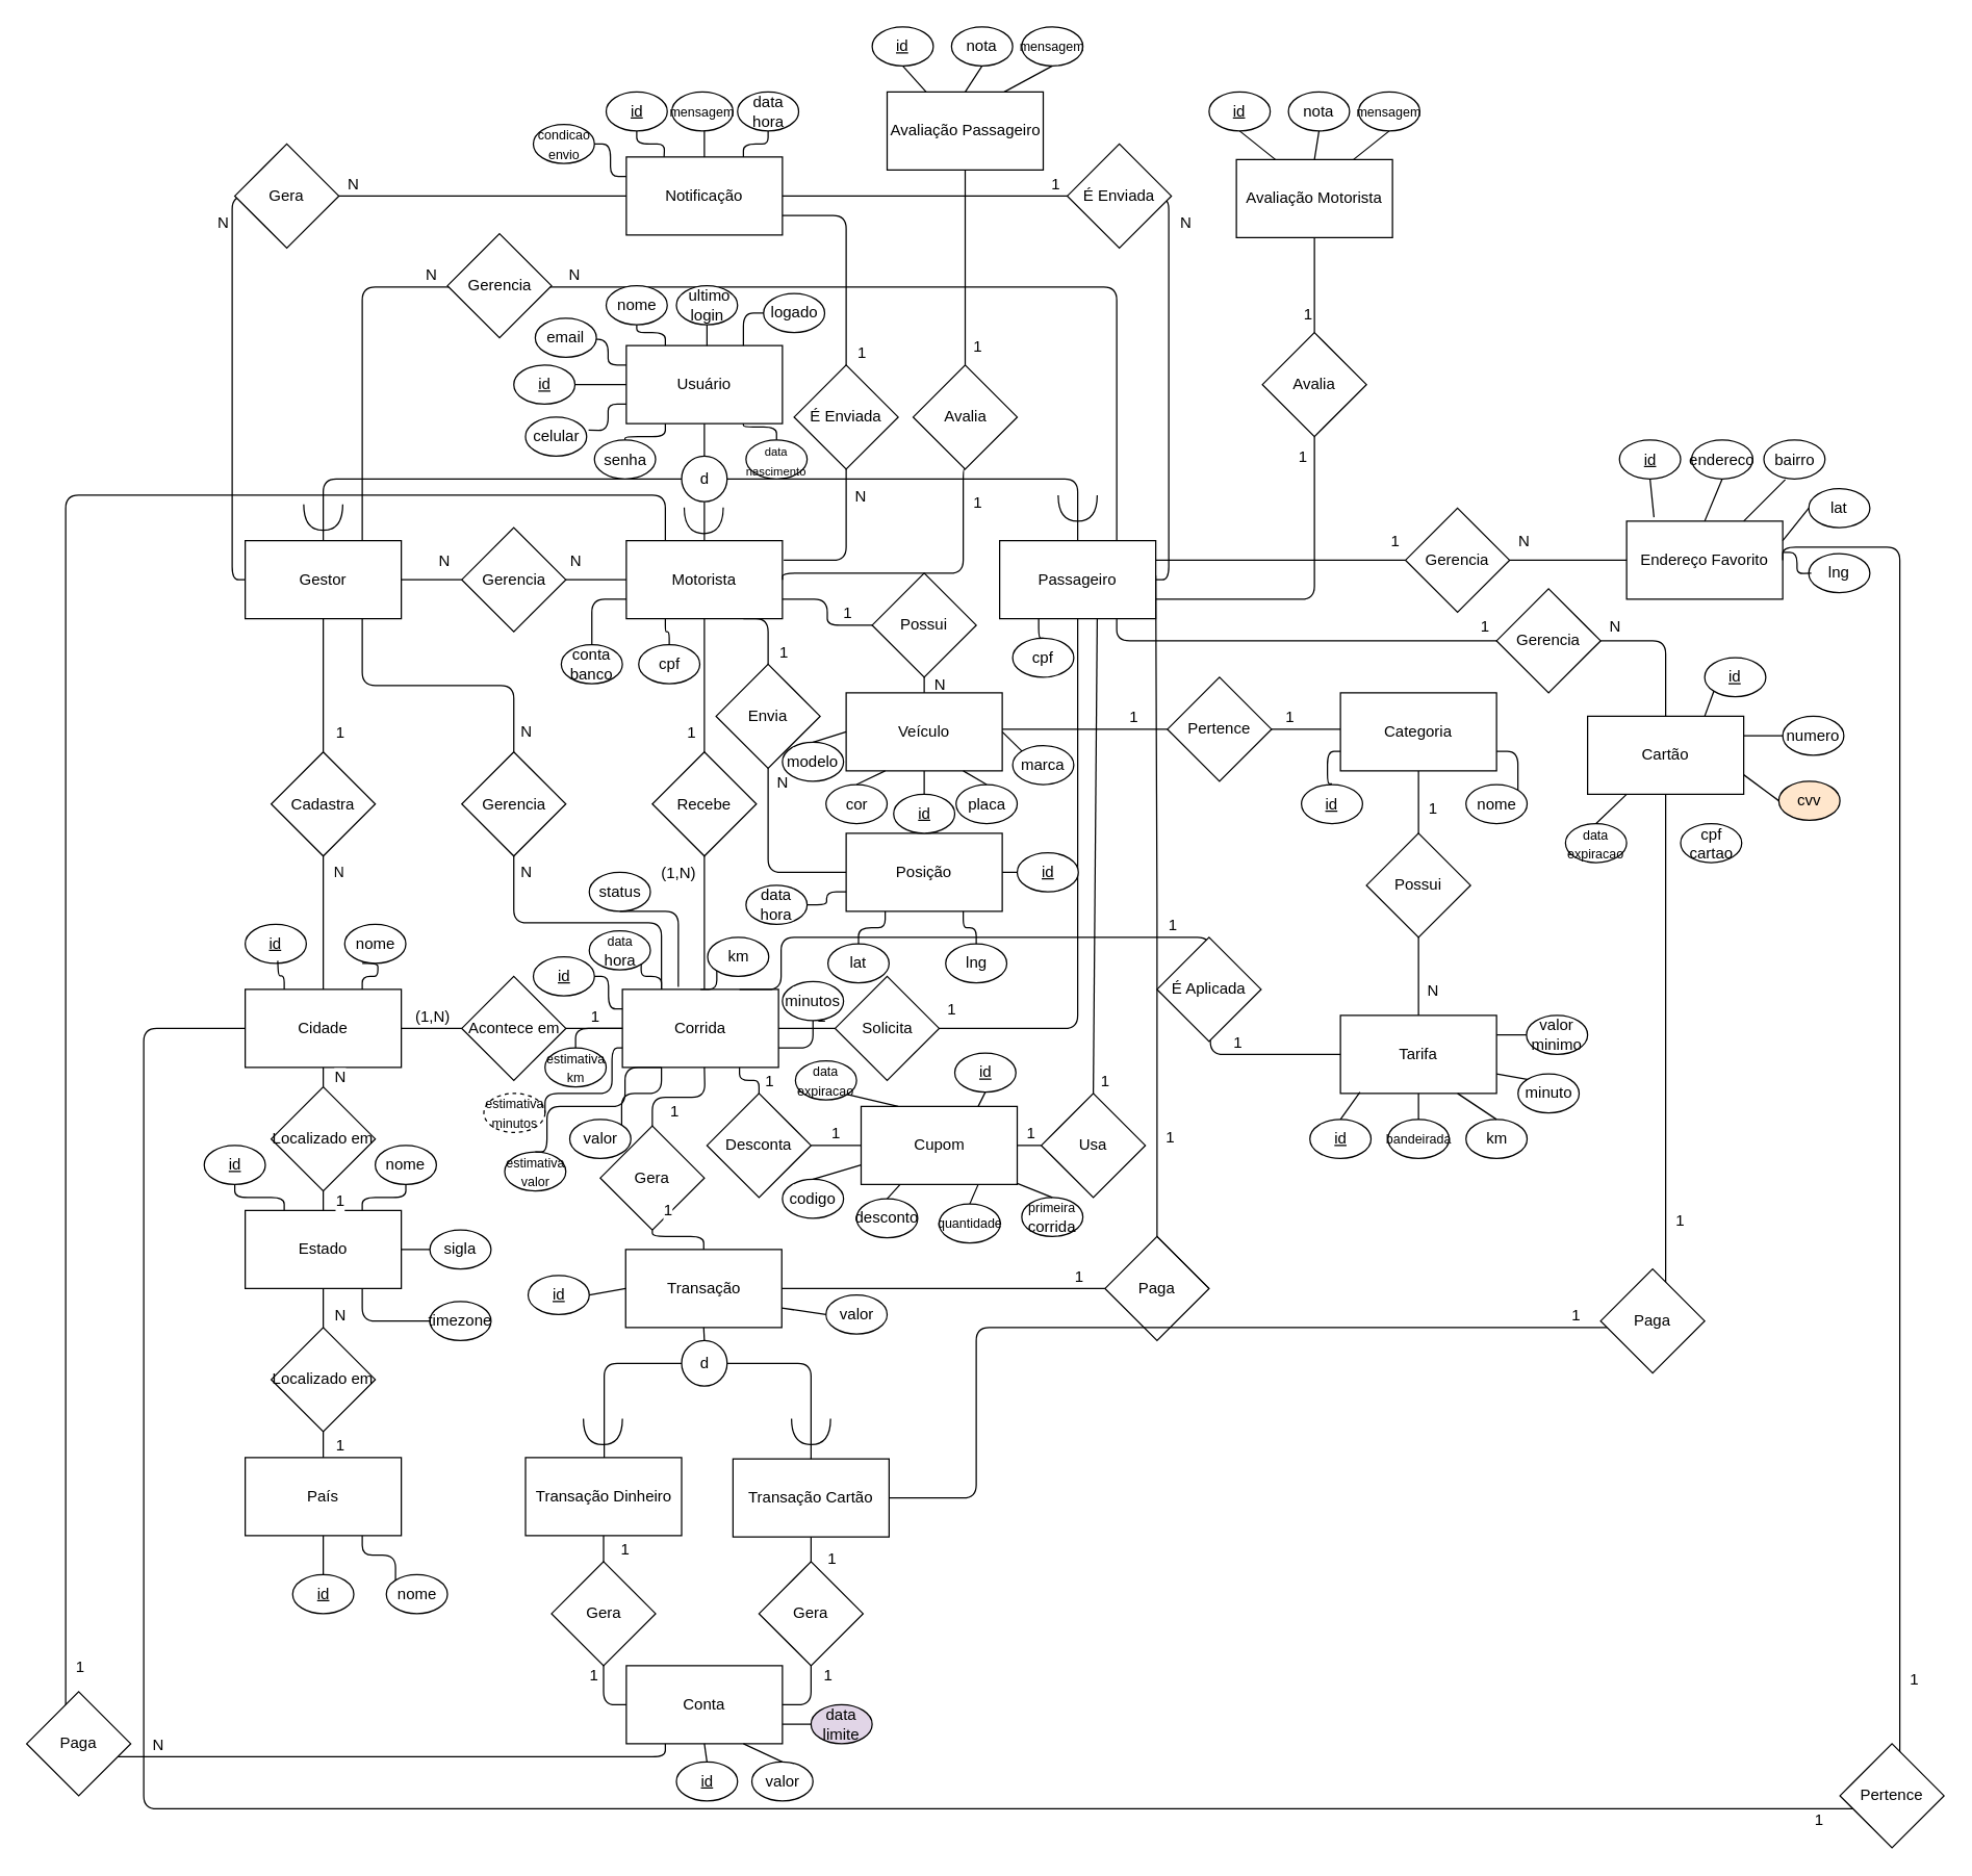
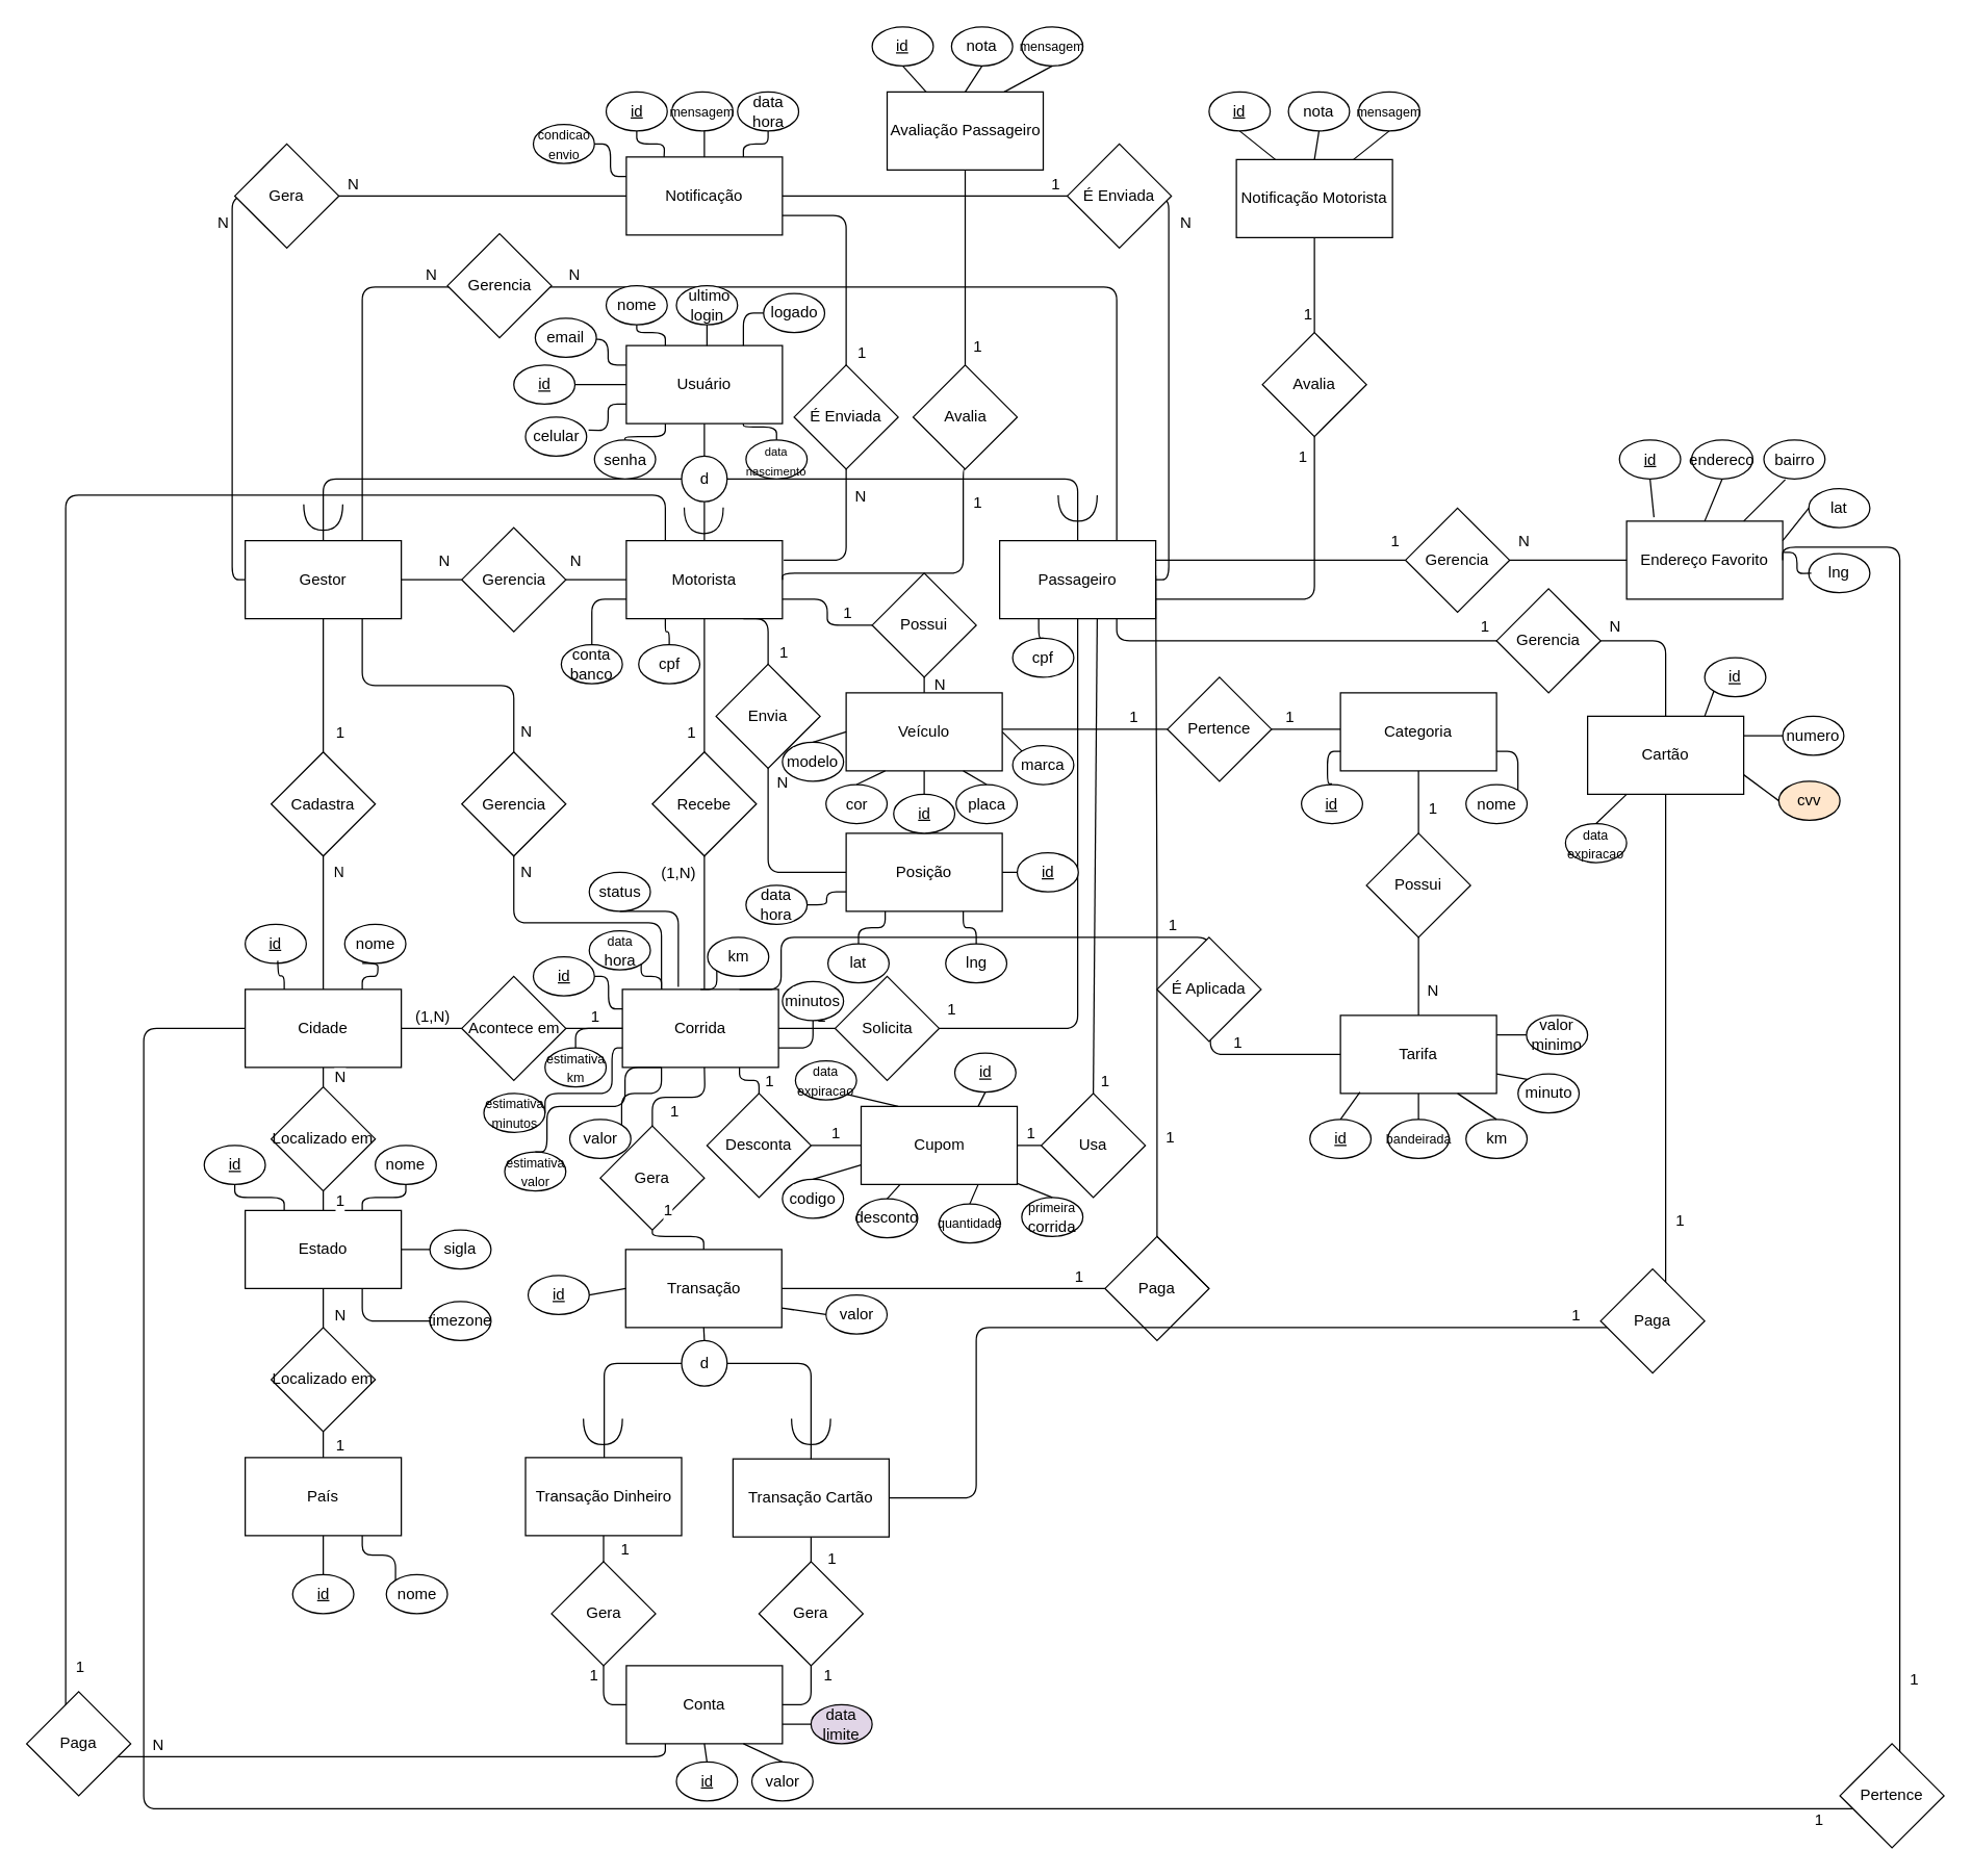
- <mxCell id="144" value="Avaliação Motorista" style="rounded=0;whiteSpace=wrap;html=1;fillColor=#FFFFFF;" vertex="1" parent="1"><mxGeometry x="950" y="122" width="120" height="60" as="geometry" /></mxCell>
+ <mxCell id="144" value="Notificação Motorista" style="rounded=0;whiteSpace=wrap;html=1;fillColor=#FFFFFF;" vertex="1" parent="1"><mxGeometry x="950" y="122" width="120" height="60" as="geometry" /></mxCell>
- <mxCell id="245" value="cpf&lt;br&gt;cartao" style="ellipse;whiteSpace=wrap;html=1;fillColor=#FFFFFF;" vertex="1" parent="1"><mxGeometry x="1291.5" y="632.5" width="47" height="30" as="geometry" /></mxCell>
- <mxCell id="315" value="&lt;font style=&quot;font-size: 10px&quot;&gt;estimativa minutos&lt;br&gt;&lt;/font&gt;" style="ellipse;whiteSpace=wrap;html=1;fillColor=#FFFFFF;dashed=1;" vertex="1" parent="1"><mxGeometry x="371.5" y="840" width="47" height="30" as="geometry" /></mxCell>
+ <mxCell id="315" value="&lt;font style=&quot;font-size: 10px&quot;&gt;estimativa minutos&lt;br&gt;&lt;/font&gt;" style="ellipse;whiteSpace=wrap;html=1;fillColor=#FFFFFF;" vertex="1" parent="1"><mxGeometry x="371.5" y="840" width="47" height="30" as="geometry" /></mxCell>
